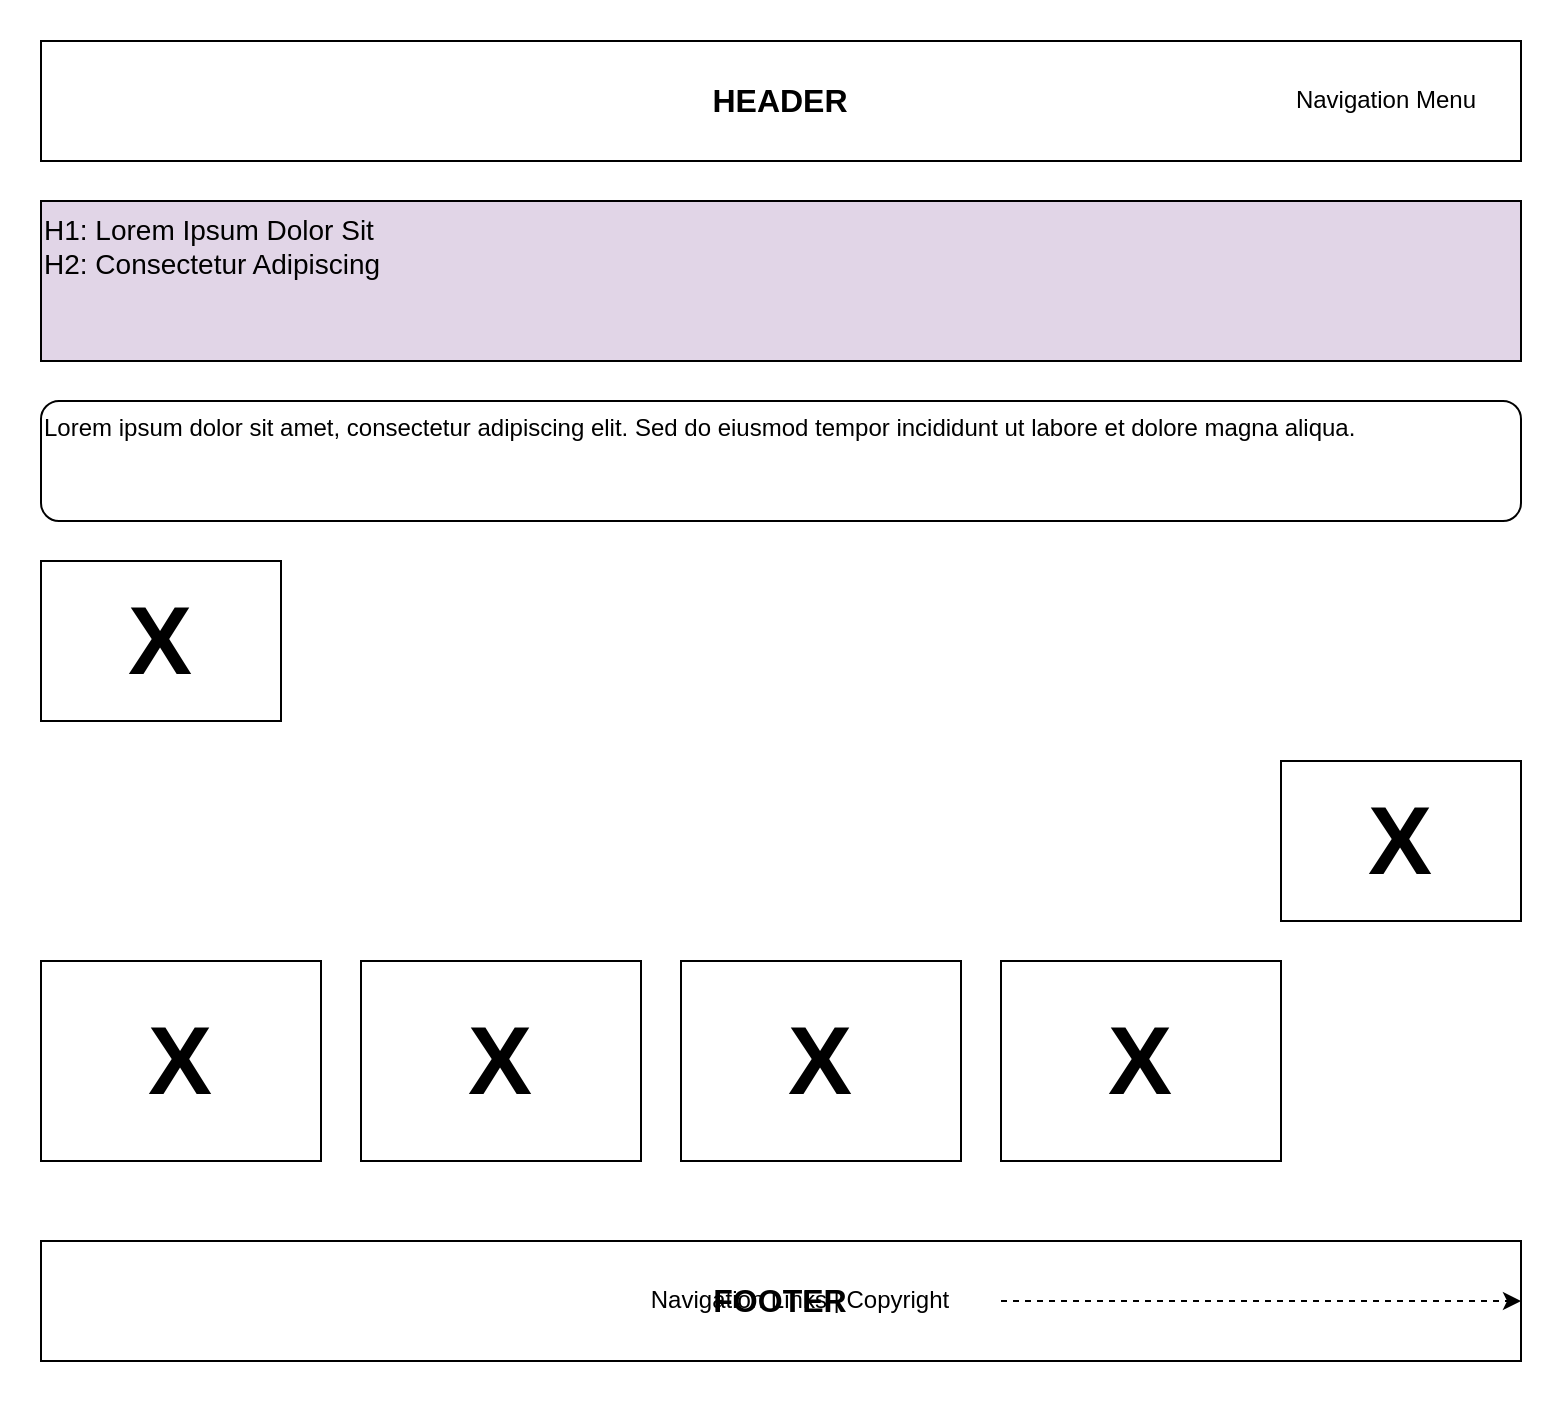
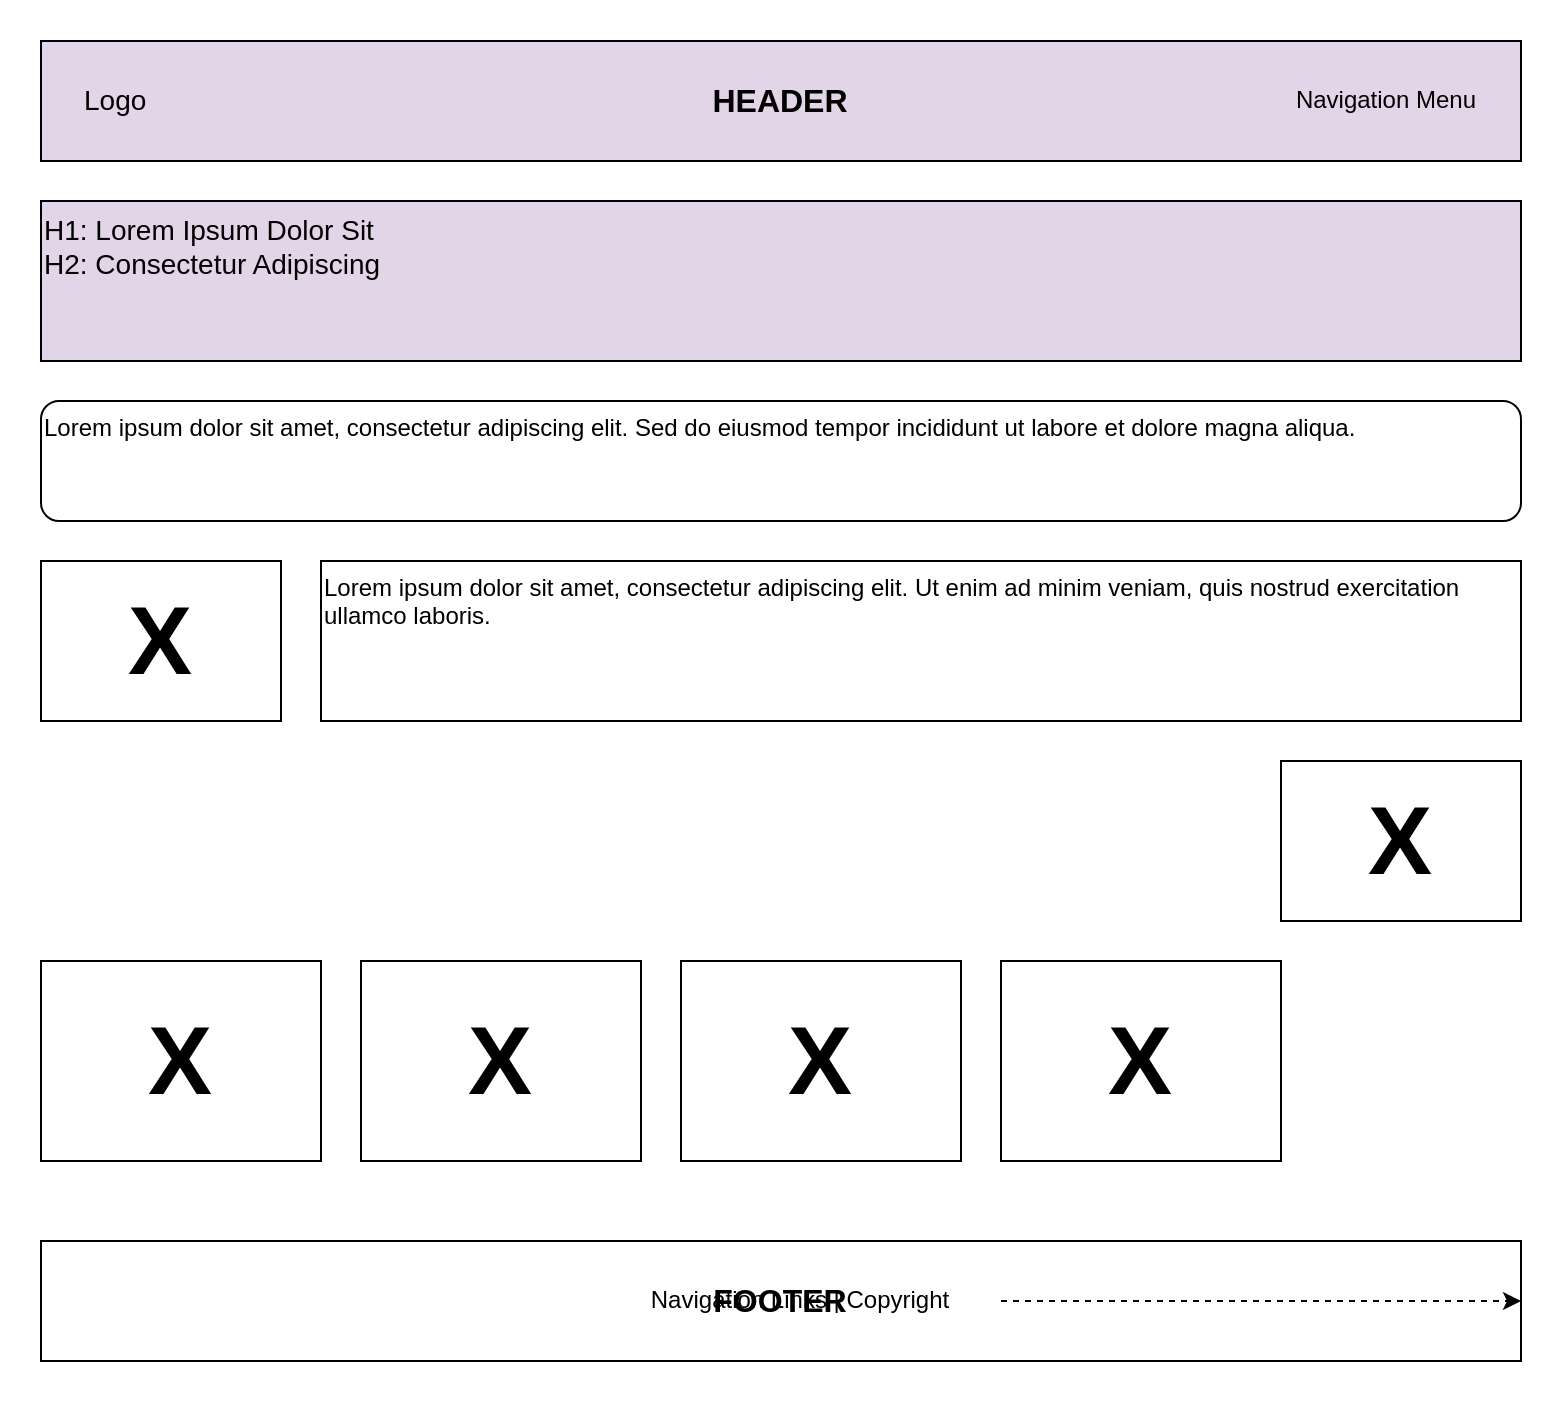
+ <mxCell id="3" value="Logo" style="text;html=1;strokeColor=none;fillColor=none;align=left;verticalAlign=middle;whiteSpace=wrap;rounded=0;fontSize=14;" parent="1" vertex="1"><mxGeometry x="40" y="35" width="100" height="30" as="geometry" /></mxCell>
- <mxCell id="2" value="HEADER" style="rounded=0;whiteSpace=wrap;html=1;fontSize=16;fontStyle=1;fillColor=#ffffff;strokeColor=#000000;" parent="1" vertex="1"><mxGeometry x="20" y="20" width="740" height="60" as="geometry" /></mxCell>
+ <mxCell id="2" value="HEADER" style="rounded=0;whiteSpace=wrap;html=1;fontSize=16;fontStyle=1;fillColor=#e1d5e7;strokeColor=#000000;" parent="1" vertex="1"><mxGeometry x="20" y="20" width="740" height="60" as="geometry" /></mxCell>
+ <mxCell id="8" value="Lorem ipsum dolor sit amet, consectetur adipiscing elit. Ut enim ad minim veniam, quis nostrud exercitation ullamco laboris." style="rounded=0;whiteSpace=wrap;html=1;fontSize=12;align=left;verticalAlign=top;fillColor=#ffffff;strokeColor=#000000;" parent="1" vertex="1"><mxGeometry x="160" y="280" width="600" height="80" as="geometry" /></mxCell>
